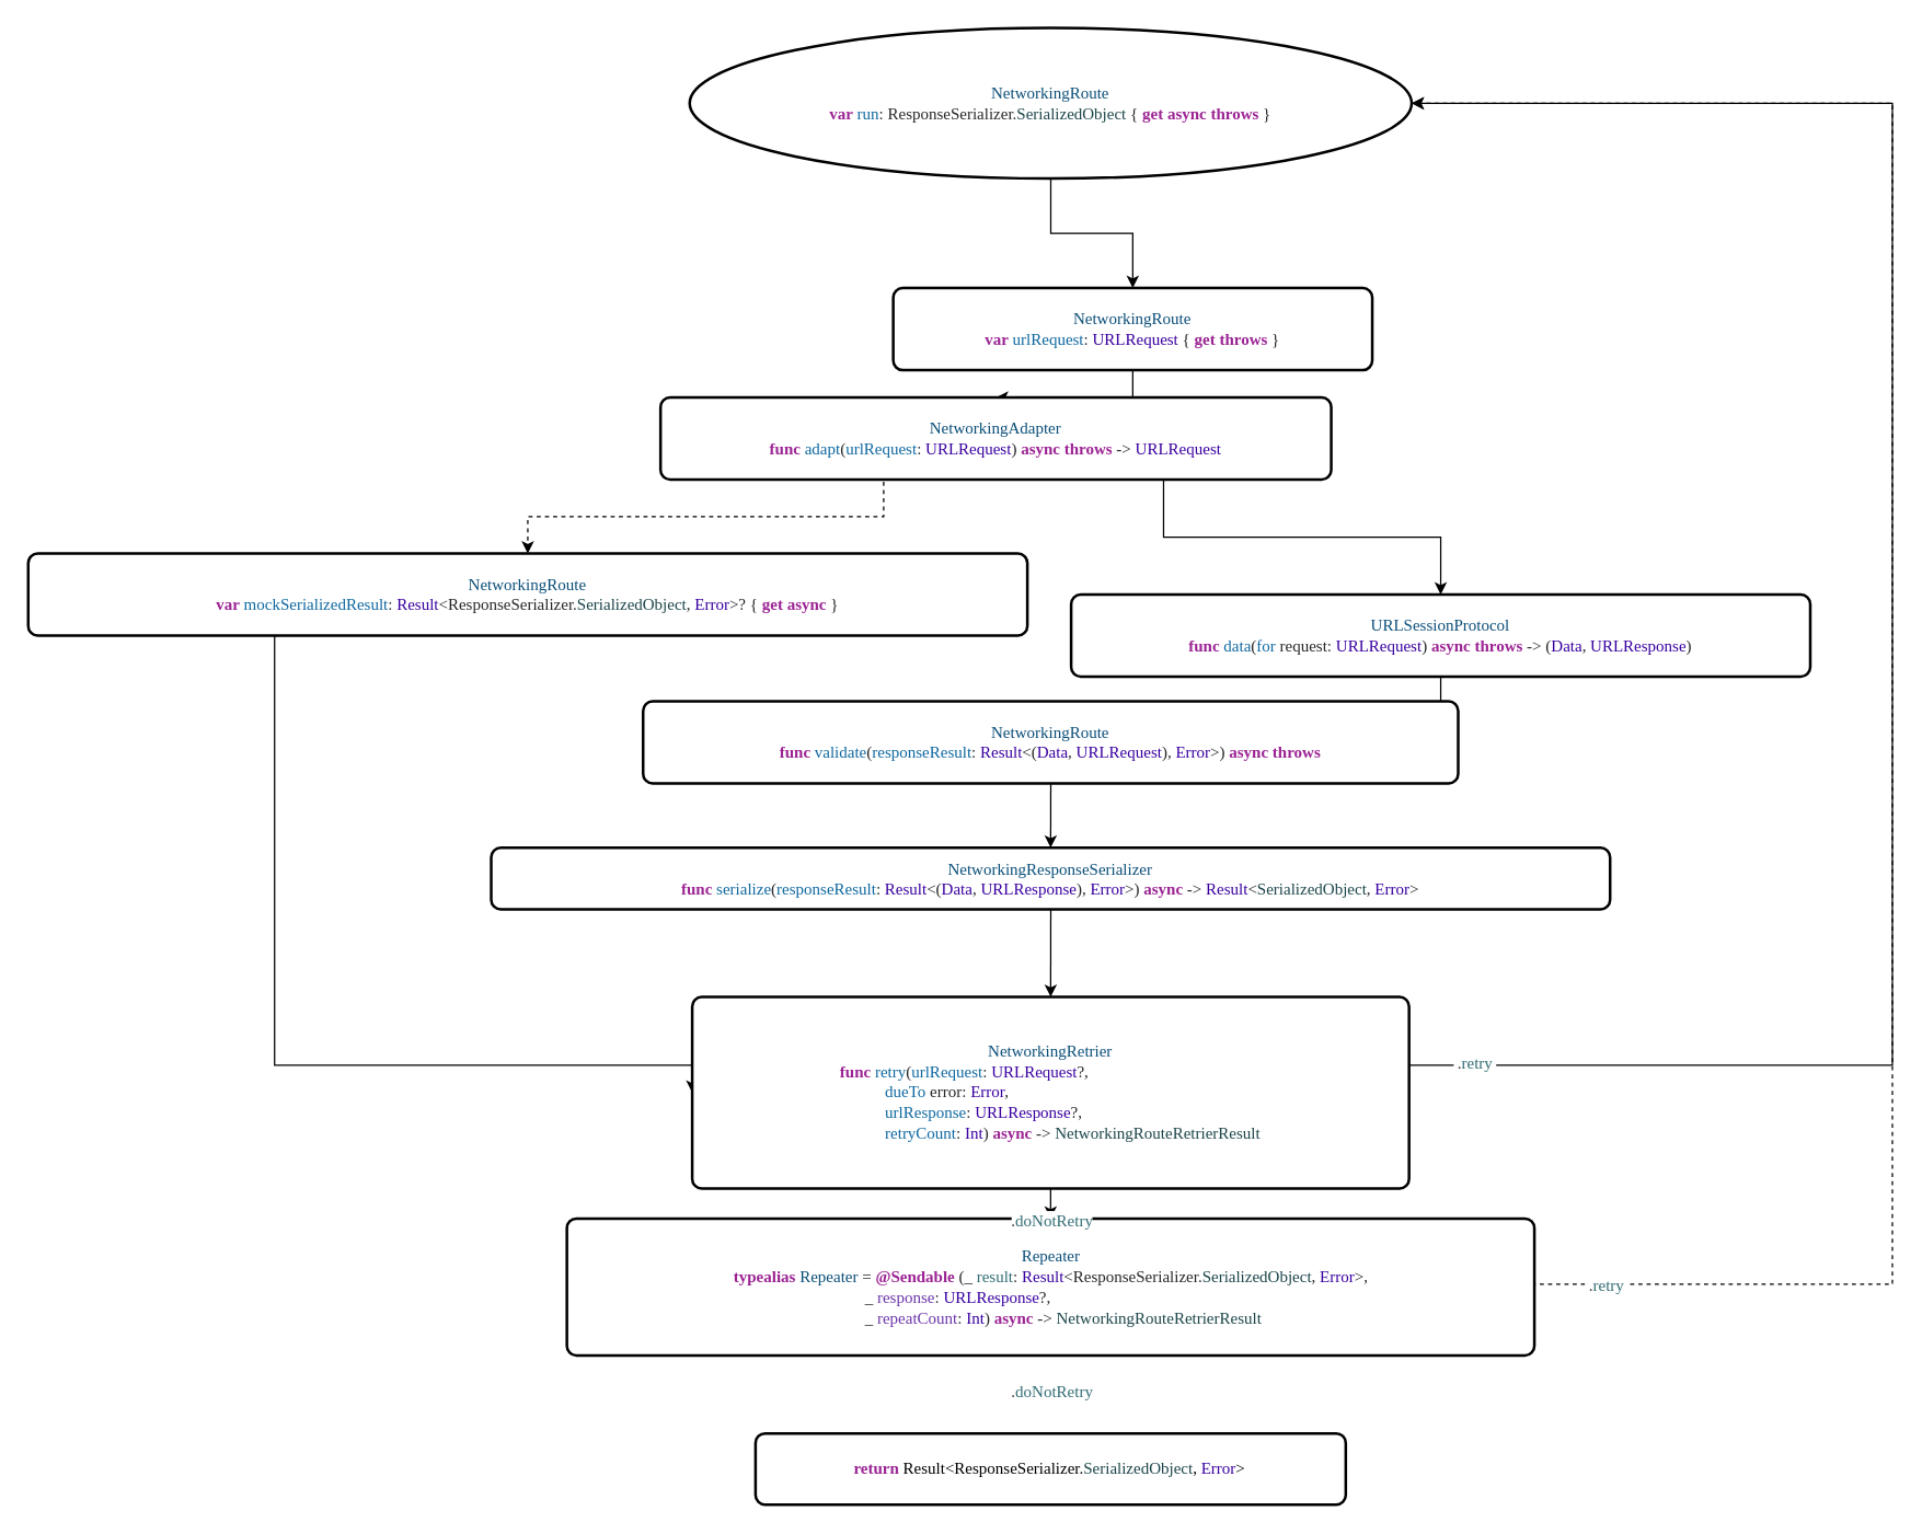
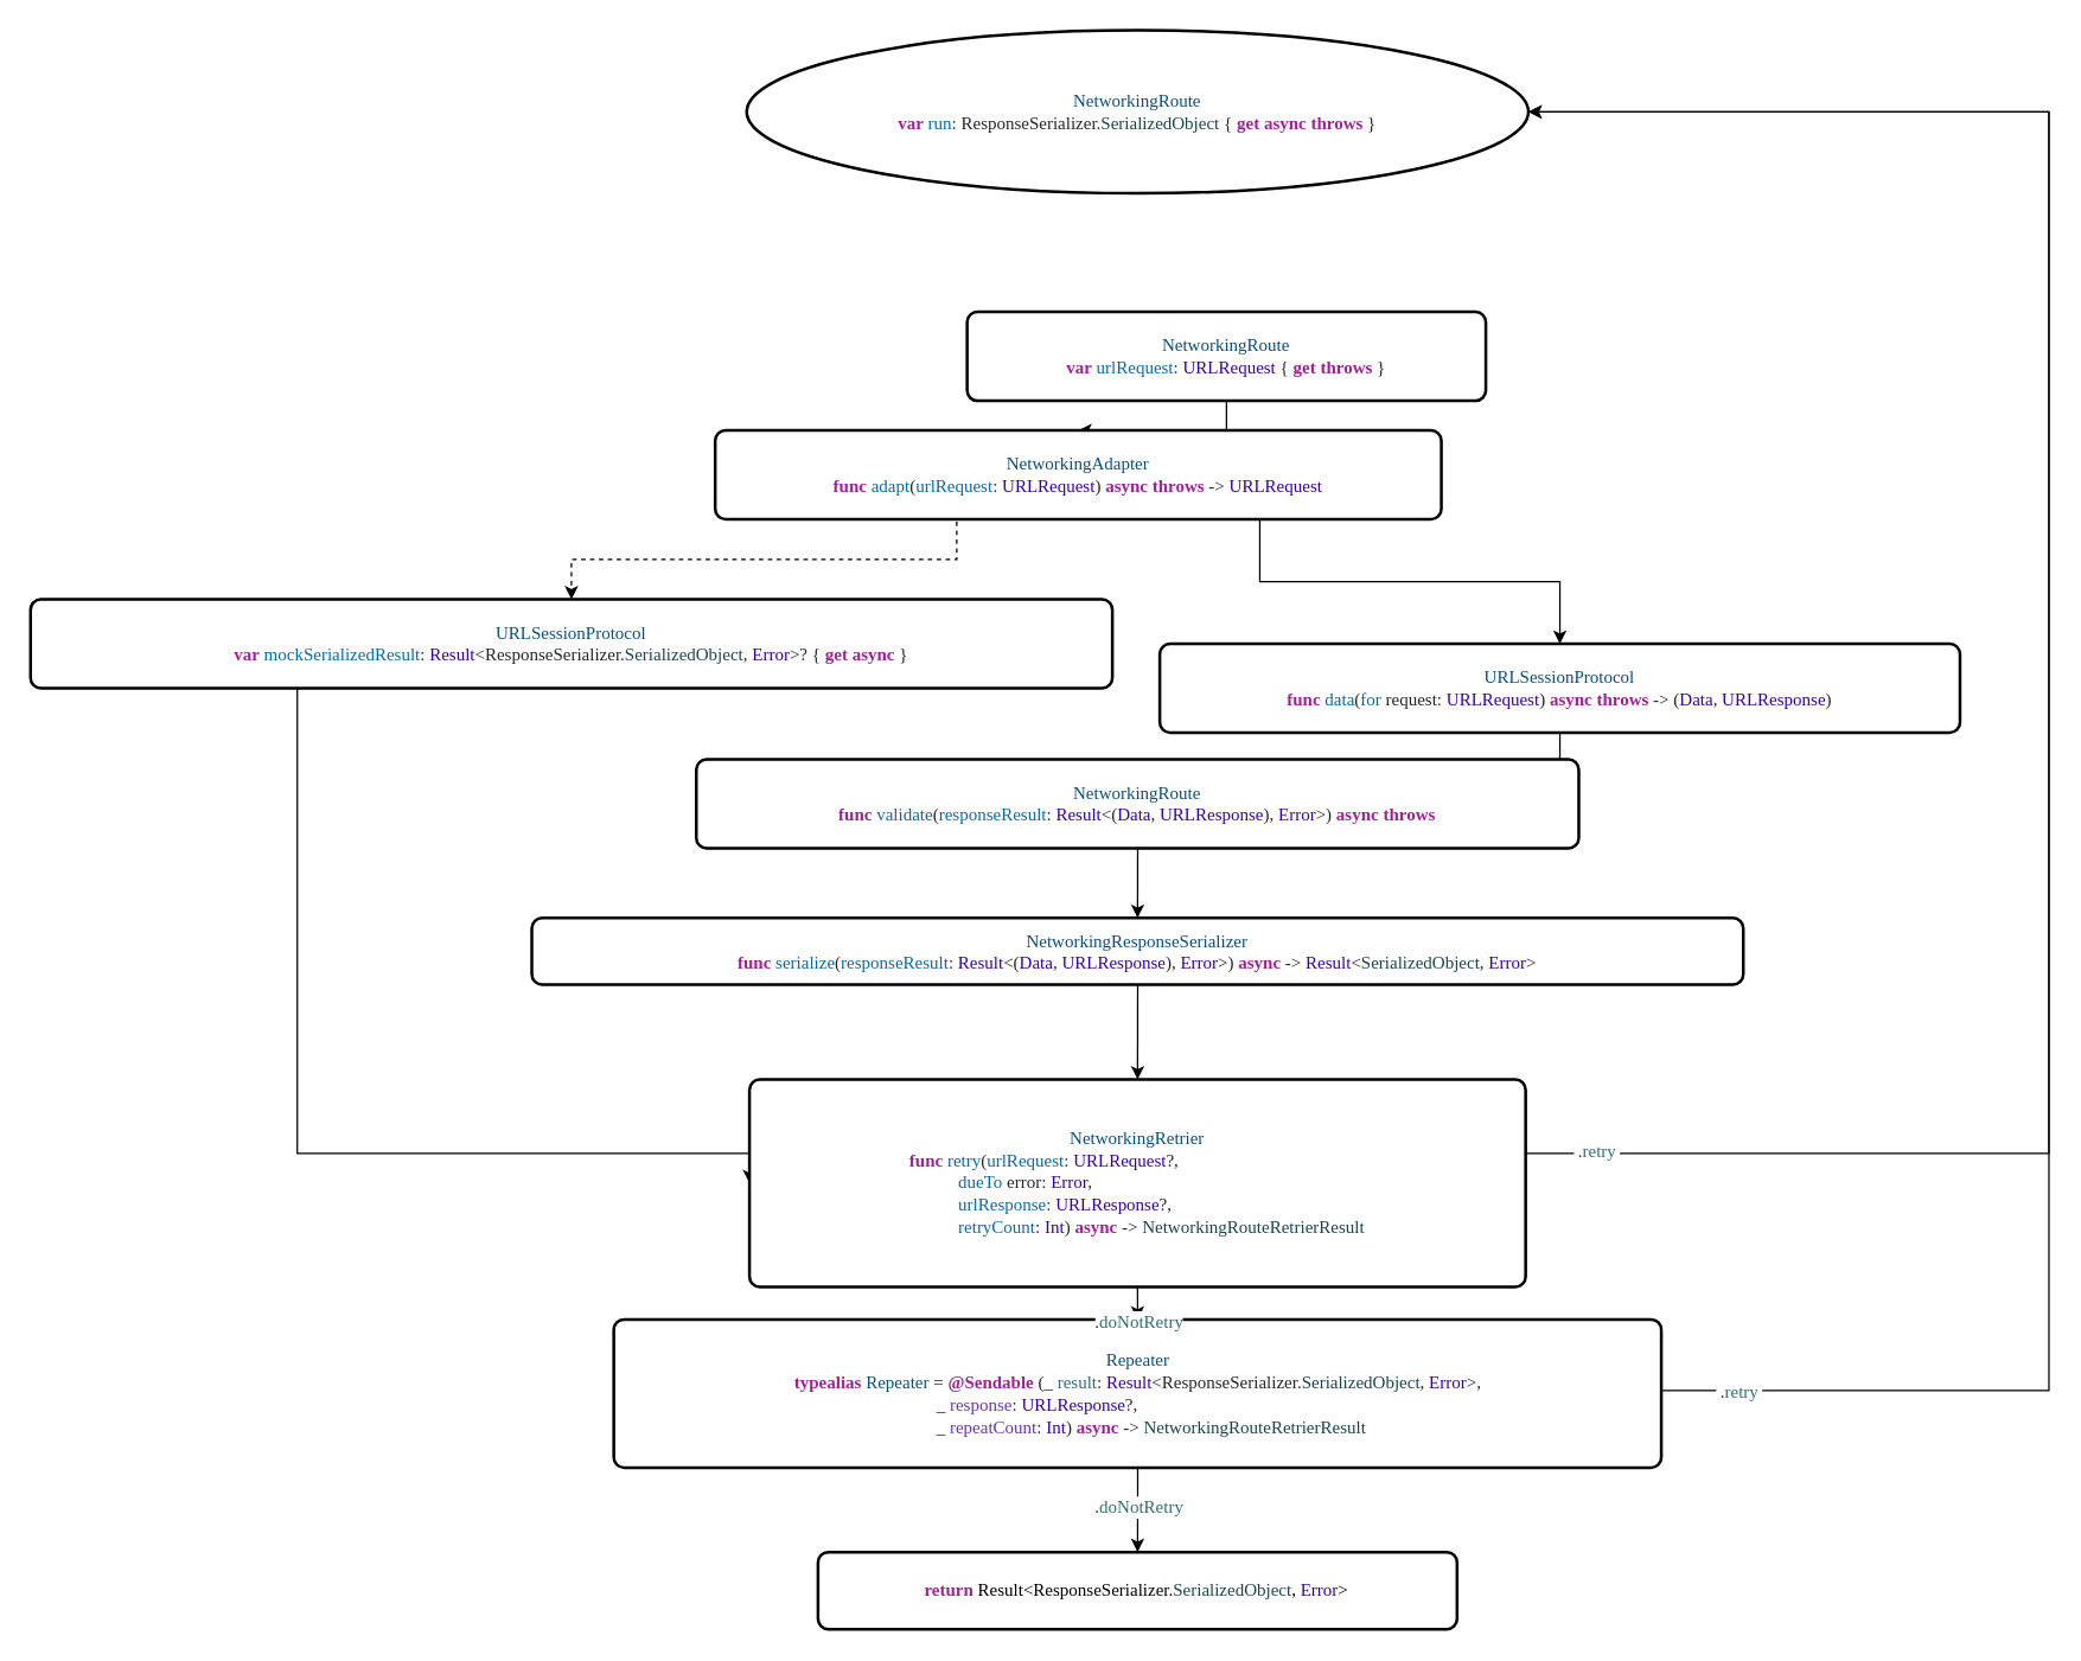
- <mxCell id="2" style="edgeStyle=orthogonalEdgeStyle;rounded=0;orthogonalLoop=1;jettySize=auto;html=1;entryX=0.5;entryY=0;entryDx=0;entryDy=0;" parent="1" source="3" target="5" edge="1"><mxGeometry relative="1" as="geometry" /></mxCell>
- <mxCell id="10" value="&lt;p style=&quot;margin: 0px; font-style: normal; font-variant-caps: normal; font-width: normal; line-height: normal; font-family: Menlo; font-size-adjust: none; font-kerning: auto; font-variant-alternates: normal; font-variant-ligatures: normal; font-variant-numeric: normal; font-variant-east-asian: normal; font-variant-position: normal; font-feature-settings: normal; font-optical-sizing: auto; font-variation-settings: normal; color: rgb(11, 79, 121); background-color: rgb(255, 255, 255);&quot;&gt;NetworkingRoute&lt;/p&gt;&lt;p style=&quot;margin: 0px; font-style: normal; font-variant-caps: normal; font-width: normal; line-height: normal; font-family: Menlo; font-size-adjust: none; font-kerning: auto; font-variant-alternates: normal; font-variant-ligatures: normal; font-variant-numeric: normal; font-variant-east-asian: normal; font-variant-position: normal; font-variant-emoji: normal; font-feature-settings: normal; font-optical-sizing: auto; font-variation-settings: normal; color: rgba(0, 0, 0, 0.85); background-color: rgb(255, 255, 255);&quot;&gt;&lt;span style=&quot;color: #9b2393&quot;&gt;&lt;b&gt;var&lt;/b&gt;&lt;/span&gt; &lt;span style=&quot;color: #0f68a0&quot;&gt;mockSerializedResult&lt;/span&gt;: &lt;span style=&quot;color: #3900a0&quot;&gt;Result&lt;/span&gt;&amp;lt;ResponseSerializer.&lt;span style=&quot;color: #1c464a&quot;&gt;SerializedObject&lt;/span&gt;, &lt;span style=&quot;color: #3900a0&quot;&gt;Error&lt;/span&gt;&amp;gt;? { &lt;span style=&quot;color: #9b2393&quot;&gt;&lt;b&gt;get&lt;/b&gt;&lt;/span&gt; &lt;span style=&quot;color: #9b2393&quot;&gt;&lt;b&gt;async&lt;/b&gt;&lt;/span&gt; }&lt;/p&gt;" style="rounded=1;whiteSpace=wrap;html=1;absoluteArcSize=1;arcSize=14;strokeWidth=2;fillColor=light-dark(#FFFFFF,#121212);" parent="1" vertex="1"><mxGeometry x="20" y="404" width="730" height="60" as="geometry" /></mxCell>
+ <mxCell id="10" value="&lt;p style=&quot;margin: 0px; font-style: normal; font-variant-caps: normal; font-width: normal; line-height: normal; font-family: Menlo; font-size-adjust: none; font-kerning: auto; font-variant-alternates: normal; font-variant-ligatures: normal; font-variant-numeric: normal; font-variant-east-asian: normal; font-variant-position: normal; font-feature-settings: normal; font-optical-sizing: auto; font-variation-settings: normal; color: rgb(11, 79, 121); background-color: rgb(255, 255, 255);&quot;&gt;URLSessionProtocol&lt;/p&gt;&lt;p style=&quot;margin: 0px; font-style: normal; font-variant-caps: normal; font-width: normal; line-height: normal; font-family: Menlo; font-size-adjust: none; font-kerning: auto; font-variant-alternates: normal; font-variant-ligatures: normal; font-variant-numeric: normal; font-variant-east-asian: normal; font-variant-position: normal; font-variant-emoji: normal; font-feature-settings: normal; font-optical-sizing: auto; font-variation-settings: normal; color: rgba(0, 0, 0, 0.85); background-color: rgb(255, 255, 255);&quot;&gt;&lt;span style=&quot;color: #9b2393&quot;&gt;&lt;b&gt;var&lt;/b&gt;&lt;/span&gt; &lt;span style=&quot;color: #0f68a0&quot;&gt;mockSerializedResult&lt;/span&gt;: &lt;span style=&quot;color: #3900a0&quot;&gt;Result&lt;/span&gt;&amp;lt;ResponseSerializer.&lt;span style=&quot;color: #1c464a&quot;&gt;SerializedObject&lt;/span&gt;, &lt;span style=&quot;color: #3900a0&quot;&gt;Error&lt;/span&gt;&amp;gt;? { &lt;span style=&quot;color: #9b2393&quot;&gt;&lt;b&gt;get&lt;/b&gt;&lt;/span&gt; &lt;span style=&quot;color: #9b2393&quot;&gt;&lt;b&gt;async&lt;/b&gt;&lt;/span&gt; }&lt;/p&gt;" style="rounded=1;whiteSpace=wrap;html=1;absoluteArcSize=1;arcSize=14;strokeWidth=2;fillColor=light-dark(#FFFFFF,#121212);" parent="1" vertex="1"><mxGeometry x="20" y="404" width="730" height="60" as="geometry" /></mxCell>
- <mxCell id="21" value="&lt;p style=&quot;margin: 0px; font-style: normal; font-variant-caps: normal; font-width: normal; line-height: normal; font-family: Menlo; font-size-adjust: none; font-kerning: auto; font-variant-alternates: normal; font-variant-ligatures: normal; font-variant-numeric: normal; font-variant-east-asian: normal; font-variant-position: normal; font-feature-settings: normal; font-optical-sizing: auto; font-variation-settings: normal; color: rgb(11, 79, 121); background-color: rgb(255, 255, 255);&quot;&gt;NetworkingRoute&lt;br&gt;&lt;/p&gt;&lt;p style=&quot;margin: 0px; font-style: normal; font-variant-caps: normal; font-width: normal; line-height: normal; font-family: Menlo; font-size-adjust: none; font-kerning: auto; font-variant-alternates: normal; font-variant-ligatures: normal; font-variant-numeric: normal; font-variant-east-asian: normal; font-variant-position: normal; font-feature-settings: normal; font-optical-sizing: auto; font-variation-settings: normal; color: rgb(57, 0, 160); background-color: rgb(255, 255, 255);&quot;&gt;&lt;span style=&quot;color: rgb(155, 35, 147);&quot;&gt;&lt;b&gt;func&lt;/b&gt;&lt;/span&gt;&lt;span style=&quot;color: rgba(0, 0, 0, 0.85);&quot;&gt; &lt;/span&gt;&lt;span style=&quot;color: rgb(15, 104, 160);&quot;&gt;validate&lt;/span&gt;&lt;span style=&quot;color: rgba(0, 0, 0, 0.85);&quot;&gt;(&lt;/span&gt;&lt;span style=&quot;color: rgb(15, 104, 160);&quot;&gt;responseResult&lt;/span&gt;&lt;span style=&quot;color: rgba(0, 0, 0, 0.85);&quot;&gt;: &lt;/span&gt;Result&lt;span style=&quot;color: rgba(0, 0, 0, 0.85);&quot;&gt;&amp;lt;(&lt;/span&gt;Data&lt;span style=&quot;color: rgba(0, 0, 0, 0.85);&quot;&gt;, &lt;/span&gt;URLRequest&lt;span style=&quot;color: rgba(0, 0, 0, 0.85);&quot;&gt;), &lt;/span&gt;Error&lt;span style=&quot;color: rgba(0, 0, 0, 0.85);&quot;&gt;&amp;gt;) &lt;/span&gt;&lt;span style=&quot;color: rgb(155, 35, 147);&quot;&gt;&lt;b&gt;async&lt;/b&gt;&lt;/span&gt;&lt;span style=&quot;color: rgba(0, 0, 0, 0.85);&quot;&gt; &lt;/span&gt;&lt;span style=&quot;color: rgb(155, 35, 147);&quot;&gt;&lt;b&gt;throws&lt;/b&gt;&lt;/span&gt;&lt;/p&gt;" style="rounded=1;whiteSpace=wrap;html=1;absoluteArcSize=1;arcSize=14;strokeWidth=2;fillColor=light-dark(#FFFFFF,#121212);spacingBottom=0;" vertex="1" parent="1"><mxGeometry x="469.25" y="512" width="595.5" height="60" as="geometry" /></mxCell>
+ <mxCell id="21" value="&lt;p style=&quot;margin: 0px; font-style: normal; font-variant-caps: normal; font-width: normal; line-height: normal; font-family: Menlo; font-size-adjust: none; font-kerning: auto; font-variant-alternates: normal; font-variant-ligatures: normal; font-variant-numeric: normal; font-variant-east-asian: normal; font-variant-position: normal; font-feature-settings: normal; font-optical-sizing: auto; font-variation-settings: normal; color: rgb(11, 79, 121); background-color: rgb(255, 255, 255);&quot;&gt;NetworkingRoute&lt;br&gt;&lt;/p&gt;&lt;p style=&quot;margin: 0px; font-style: normal; font-variant-caps: normal; font-width: normal; line-height: normal; font-family: Menlo; font-size-adjust: none; font-kerning: auto; font-variant-alternates: normal; font-variant-ligatures: normal; font-variant-numeric: normal; font-variant-east-asian: normal; font-variant-position: normal; font-feature-settings: normal; font-optical-sizing: auto; font-variation-settings: normal; color: rgb(57, 0, 160); background-color: rgb(255, 255, 255);&quot;&gt;&lt;span style=&quot;color: rgb(155, 35, 147);&quot;&gt;&lt;b&gt;func&lt;/b&gt;&lt;/span&gt;&lt;span style=&quot;color: rgba(0, 0, 0, 0.85);&quot;&gt; &lt;/span&gt;&lt;span style=&quot;color: rgb(15, 104, 160);&quot;&gt;validate&lt;/span&gt;&lt;span style=&quot;color: rgba(0, 0, 0, 0.85);&quot;&gt;(&lt;/span&gt;&lt;span style=&quot;color: rgb(15, 104, 160);&quot;&gt;responseResult&lt;/span&gt;&lt;span style=&quot;color: rgba(0, 0, 0, 0.85);&quot;&gt;: &lt;/span&gt;Result&lt;span style=&quot;color: rgba(0, 0, 0, 0.85);&quot;&gt;&amp;lt;(&lt;/span&gt;Data&lt;span style=&quot;color: rgba(0, 0, 0, 0.85);&quot;&gt;, &lt;/span&gt;URLResponse&lt;span style=&quot;color: rgba(0, 0, 0, 0.85);&quot;&gt;), &lt;/span&gt;Error&lt;span style=&quot;color: rgba(0, 0, 0, 0.85);&quot;&gt;&amp;gt;) &lt;/span&gt;&lt;span style=&quot;color: rgb(155, 35, 147);&quot;&gt;&lt;b&gt;async&lt;/b&gt;&lt;/span&gt;&lt;span style=&quot;color: rgba(0, 0, 0, 0.85);&quot;&gt; &lt;/span&gt;&lt;span style=&quot;color: rgb(155, 35, 147);&quot;&gt;&lt;b&gt;throws&lt;/b&gt;&lt;/span&gt;&lt;/p&gt;" style="rounded=1;whiteSpace=wrap;html=1;absoluteArcSize=1;arcSize=14;strokeWidth=2;fillColor=light-dark(#FFFFFF,#121212);spacingBottom=0;" vertex="1" parent="1"><mxGeometry x="469.25" y="512" width="595.5" height="60" as="geometry" /></mxCell>
- <mxCell id="17" style="edgeStyle=orthogonalEdgeStyle;rounded=0;orthogonalLoop=1;jettySize=auto;html=1;entryX=1;entryY=0.5;entryDx=0;entryDy=0;entryPerimeter=0;jumpStyle=none;exitX=1;exitY=0.5;exitDx=0;exitDy=0;dashed=1;" parent="1" source="16" target="3" edge="1"><mxGeometry relative="1" as="geometry"><mxPoint x="1302" y="1210" as="targetPoint" /><Array as="points"><mxPoint x="1120" y="938" /><mxPoint x="1382" y="938" /><mxPoint x="1382" y="75" /></Array><mxPoint x="847.01" y="1228" as="sourcePoint" /></mxGeometry></mxCell>
+ <mxCell id="17" style="edgeStyle=orthogonalEdgeStyle;rounded=0;orthogonalLoop=1;jettySize=auto;html=1;entryX=1;entryY=0.5;entryDx=0;entryDy=0;entryPerimeter=0;jumpStyle=none;exitX=1;exitY=0.5;exitDx=0;exitDy=0;" parent="1" source="16" target="3" edge="1"><mxGeometry relative="1" as="geometry"><mxPoint x="1302" y="1210" as="targetPoint" /><Array as="points"><mxPoint x="1120" y="938" /><mxPoint x="1382" y="938" /><mxPoint x="1382" y="75" /></Array><mxPoint x="847.01" y="1228" as="sourcePoint" /></mxGeometry></mxCell>
+ <mxCell id="18" style="edgeStyle=orthogonalEdgeStyle;rounded=0;orthogonalLoop=1;jettySize=auto;html=1;entryX=0.5;entryY=0;entryDx=0;entryDy=0;" parent="1" source="16" target="19" edge="1"><mxGeometry relative="1" as="geometry"><mxPoint x="767" y="1042" as="targetPoint" /></mxGeometry></mxCell>
